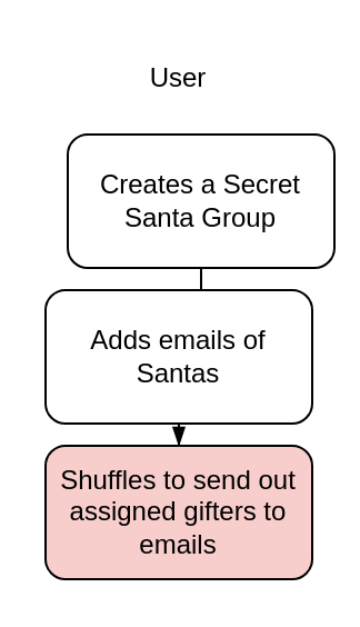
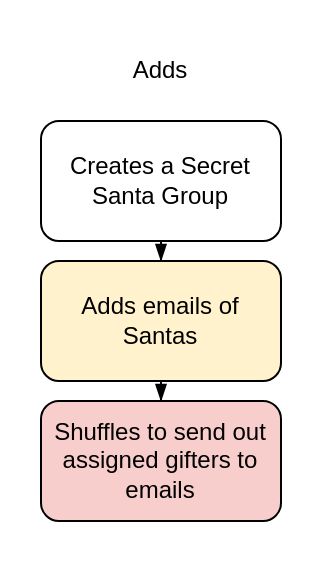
- <mxCell id="4" value="User" style="text;html=1;strokeColor=none;fillColor=none;align=center;verticalAlign=middle;whiteSpace=wrap;rounded=0;" vertex="1" parent="1"><mxGeometry x="50" y="20" width="60" height="30" as="geometry" /></mxCell>
+ <mxCell id="4" value="Adds" style="text;html=1;strokeColor=none;fillColor=none;align=center;verticalAlign=middle;whiteSpace=wrap;rounded=0;" vertex="1" parent="1"><mxGeometry x="50" y="20" width="60" height="30" as="geometry" /></mxCell>
- <mxCell id="3" value="Creates a Secret Santa Group" style="rounded=1;whiteSpace=wrap;html=1;" vertex="1" parent="1"><mxGeometry x="30" y="60" width="120" height="60" as="geometry" /></mxCell>
+ <mxCell id="3" value="Creates a Secret Santa Group" style="rounded=1;whiteSpace=wrap;html=1;" vertex="1" parent="1"><mxGeometry x="20" y="60" width="120" height="60" as="geometry" /></mxCell>
- <mxCell id="6" value="Adds emails of Santas" style="whiteSpace=wrap;html=1;rounded=1;" vertex="1" parent="1"><mxGeometry x="20" y="130" width="120" height="60" as="geometry" /></mxCell>
+ <mxCell id="6" value="Adds emails of Santas" style="whiteSpace=wrap;html=1;rounded=1;fillColor=#fff2cc;" vertex="1" parent="1"><mxGeometry x="20" y="130" width="120" height="60" as="geometry" /></mxCell>
